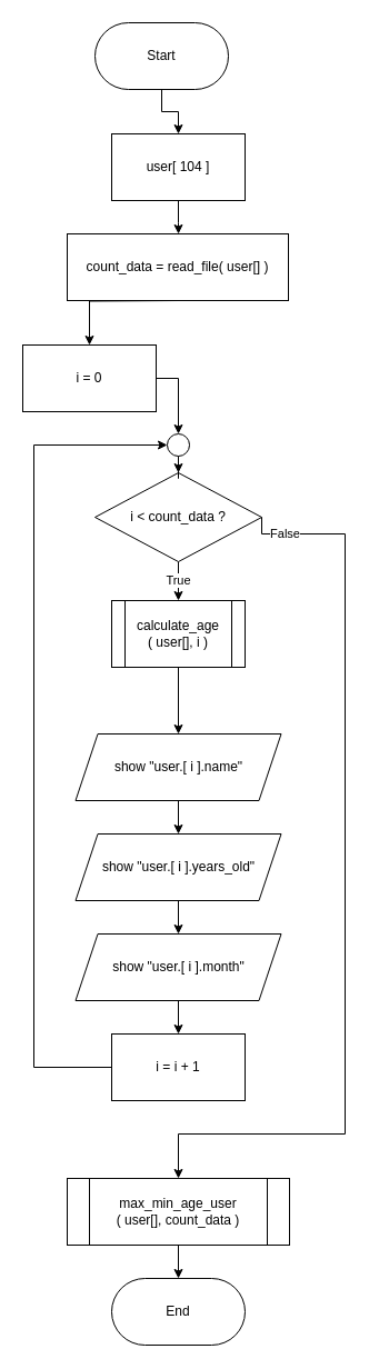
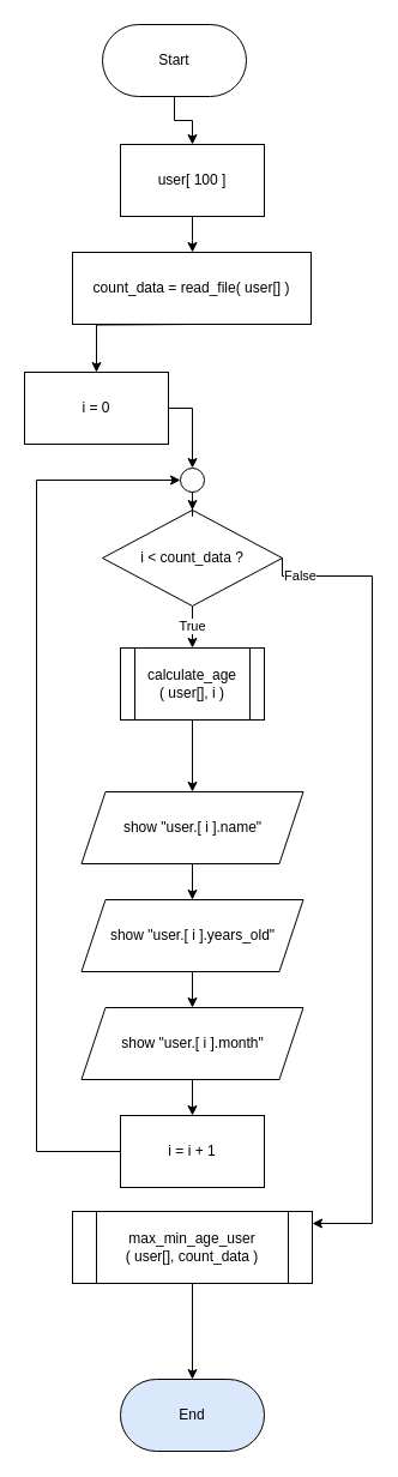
- <mxCell id="4" value="user[ 104 ]" style="rounded=0;whiteSpace=wrap;html=1;" parent="1" vertex="1"><mxGeometry x="100" y="120" width="120" height="60" as="geometry" /></mxCell>
+ <mxCell id="4" value="user[ 100 ]" style="rounded=0;whiteSpace=wrap;html=1;" parent="1" vertex="1"><mxGeometry x="100" y="120" width="120" height="60" as="geometry" /></mxCell>
- <mxCell id="22" value="max_min_age_user&lt;br&gt;( user[], count_data )" style="shape=process;whiteSpace=wrap;html=1;backgroundOutline=1;" parent="1" vertex="1"><mxGeometry x="60" y="1060" width="200" height="60" as="geometry" /></mxCell>
+ <mxCell id="22" value="max_min_age_user&lt;br&gt;( user[], count_data )" style="shape=process;whiteSpace=wrap;html=1;backgroundOutline=1;" parent="1" vertex="1"><mxGeometry x="60" y="1010" width="200" height="60" as="geometry" /></mxCell>
- <mxCell id="26" value="End" style="rounded=1;whiteSpace=wrap;html=1;arcSize=50;" parent="1" vertex="1"><mxGeometry x="100" y="1150" width="120" height="60" as="geometry" /></mxCell>
+ <mxCell id="26" value="End" style="rounded=1;whiteSpace=wrap;html=1;arcSize=50;fillColor=#dae8fc;" parent="1" vertex="1"><mxGeometry x="100" y="1150" width="120" height="60" as="geometry" /></mxCell>
